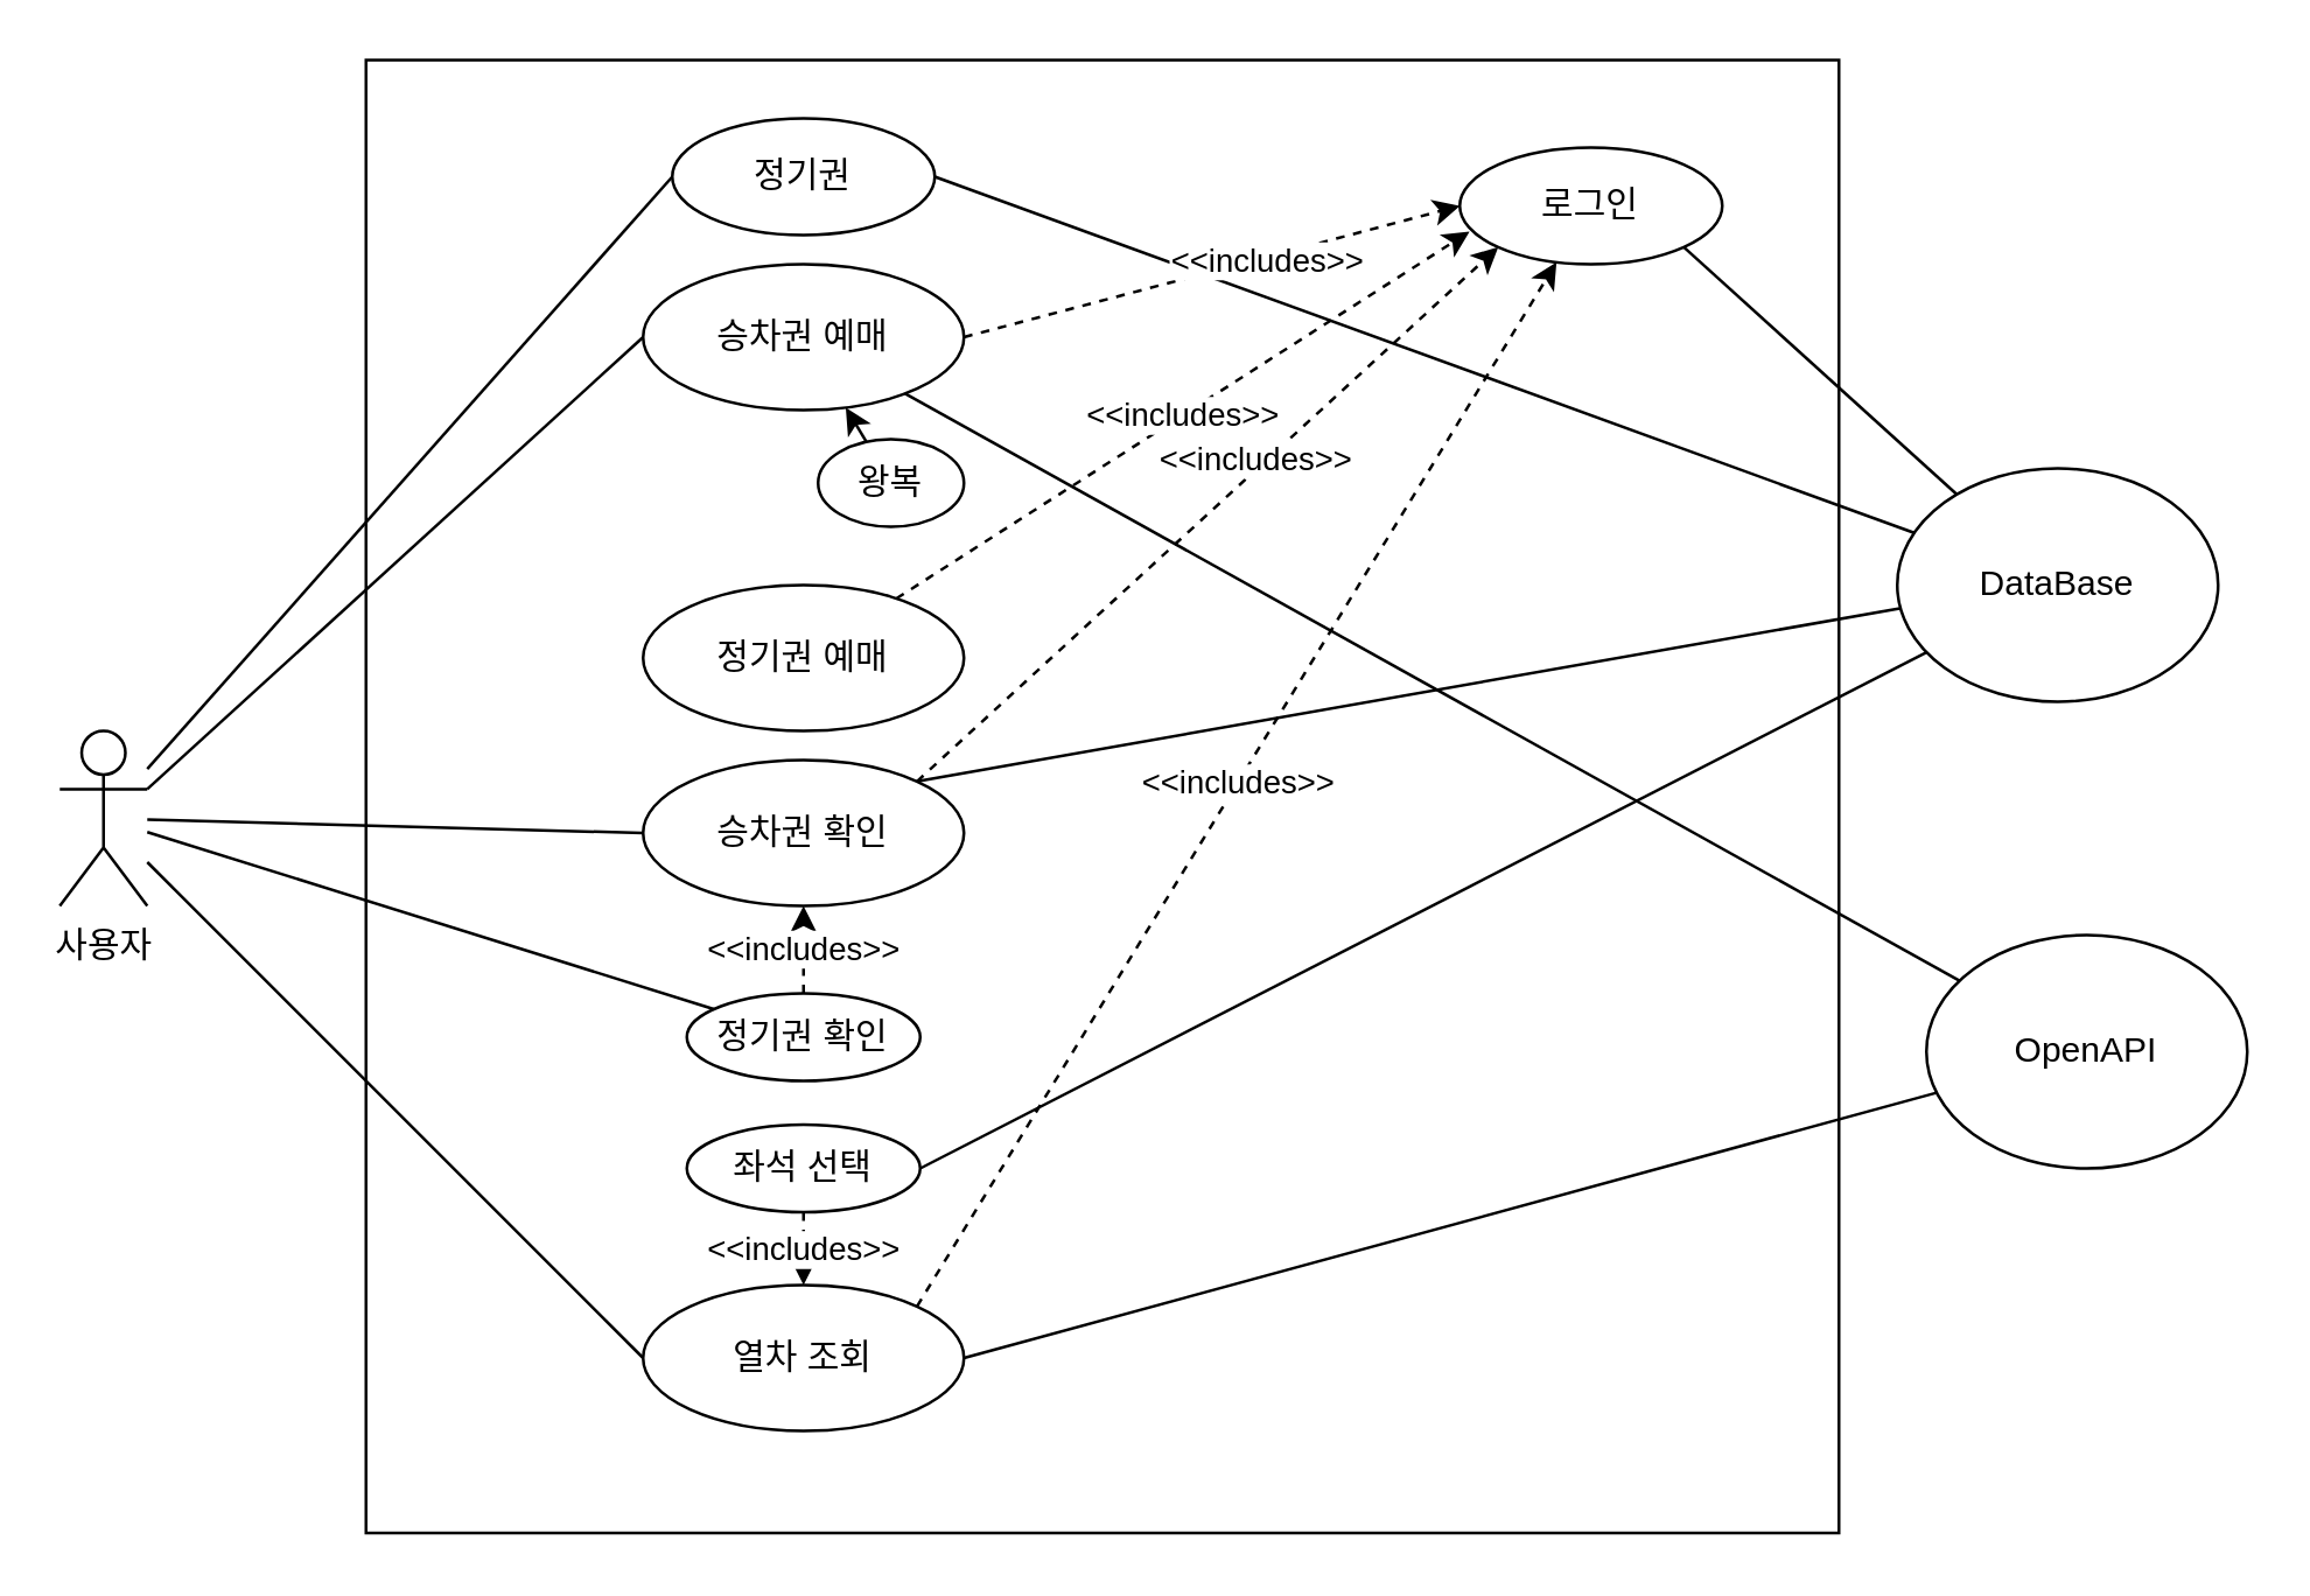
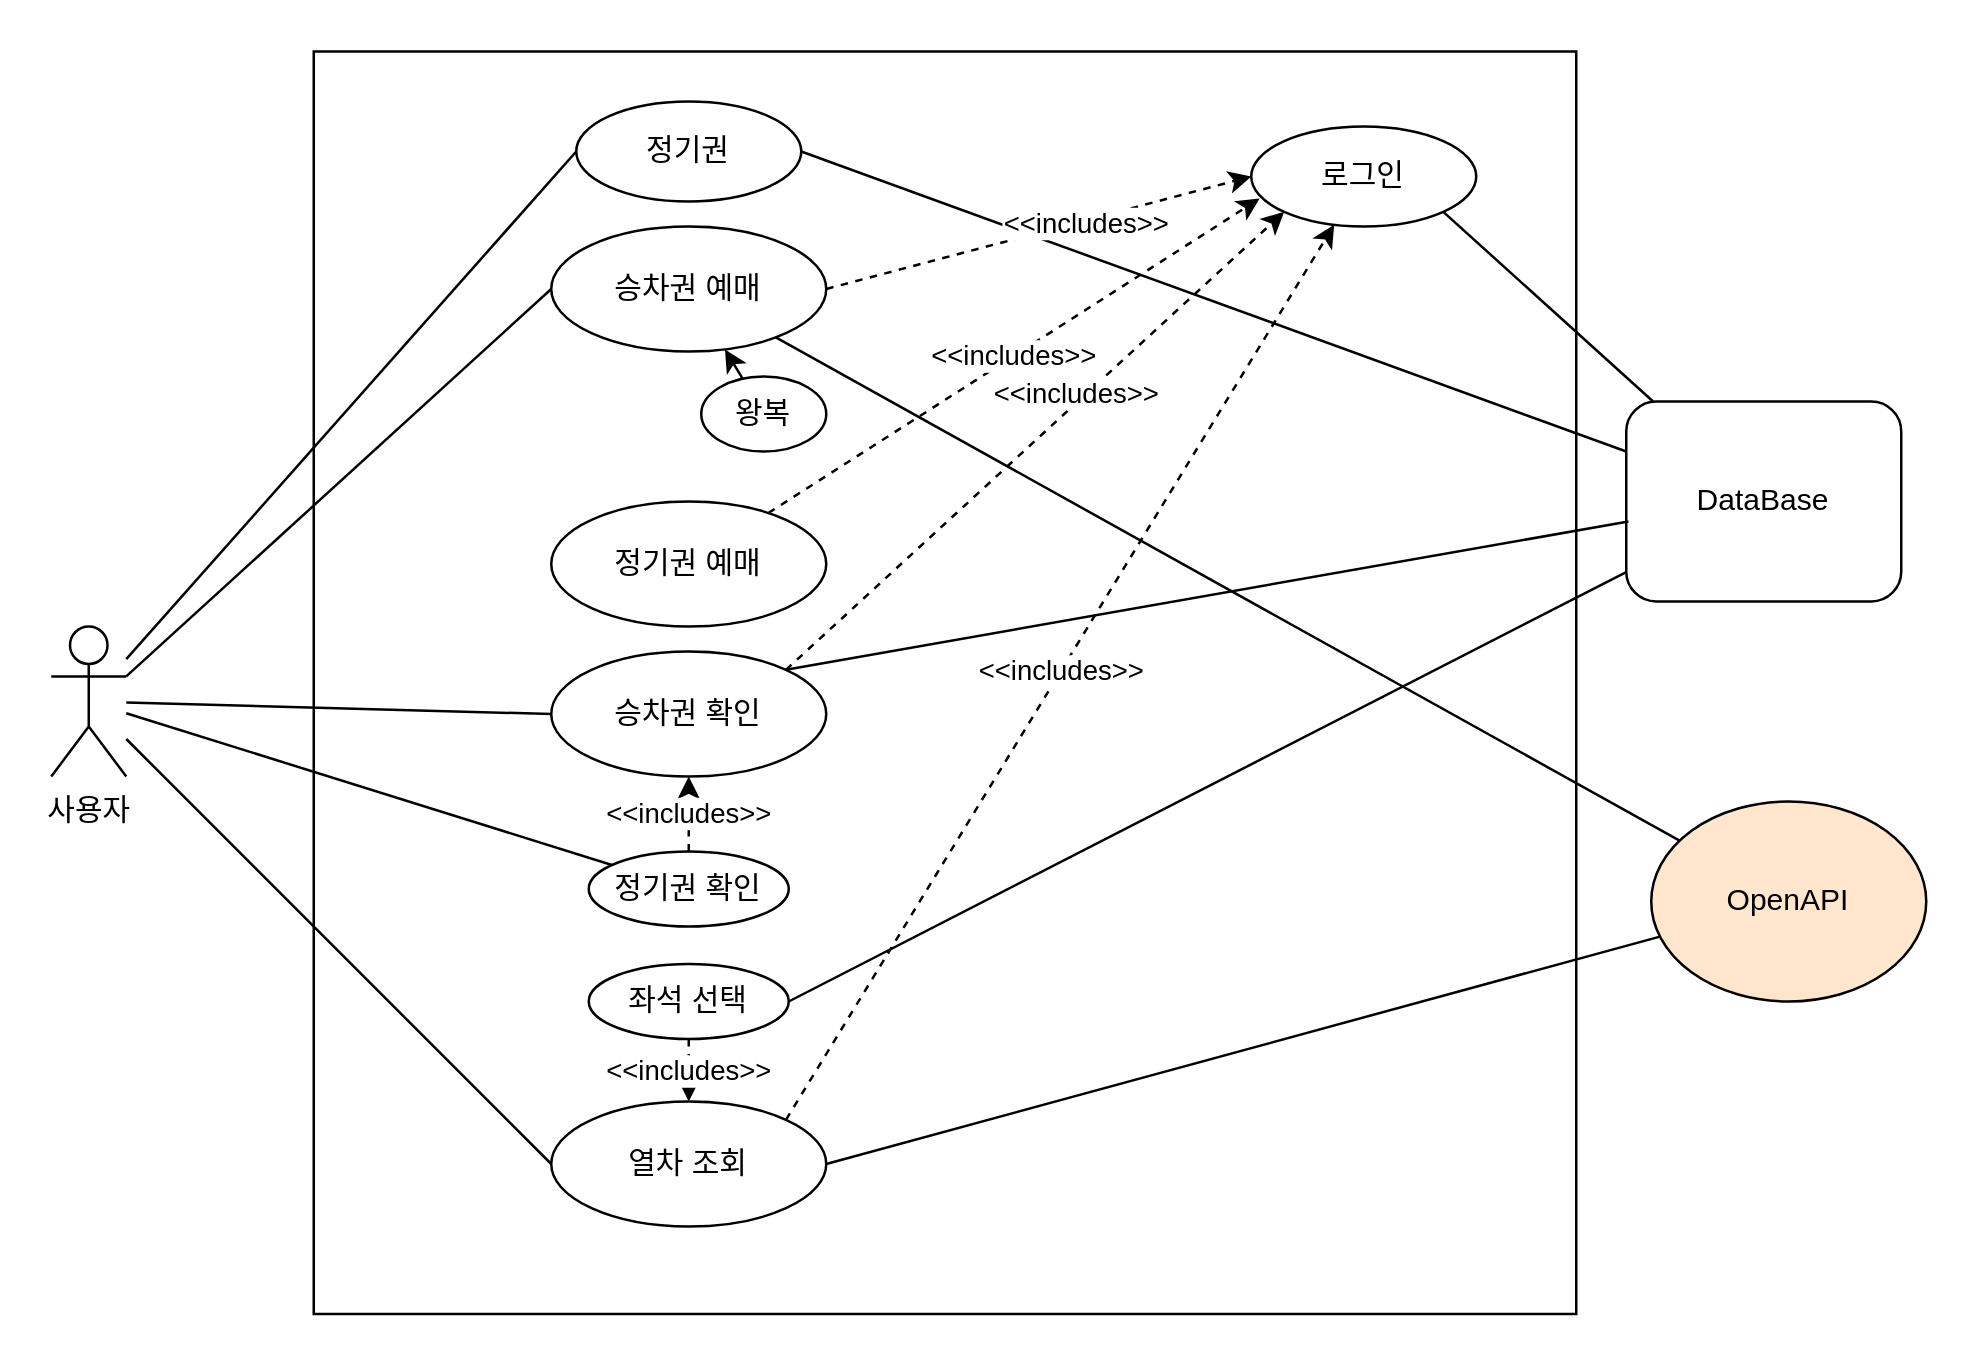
- <mxCell id="8" value="DataBase" style="ellipse;whiteSpace=wrap;html=1;" vertex="1" parent="1"><mxGeometry x="650" y="160" width="110" height="80" as="geometry" /></mxCell>
+ <mxCell id="8" value="DataBase" style="whiteSpace=wrap;html=1;rounded=1;" vertex="1" parent="1"><mxGeometry x="650" y="160" width="110" height="80" as="geometry" /></mxCell>
- <mxCell id="7" value="OpenAPI" style="ellipse;whiteSpace=wrap;html=1;" vertex="1" parent="1"><mxGeometry x="660" y="320" width="110" height="80" as="geometry" /></mxCell>
+ <mxCell id="7" value="OpenAPI" style="ellipse;whiteSpace=wrap;html=1;fillColor=#ffe6cc;" vertex="1" parent="1"><mxGeometry x="660" y="320" width="110" height="80" as="geometry" /></mxCell>
